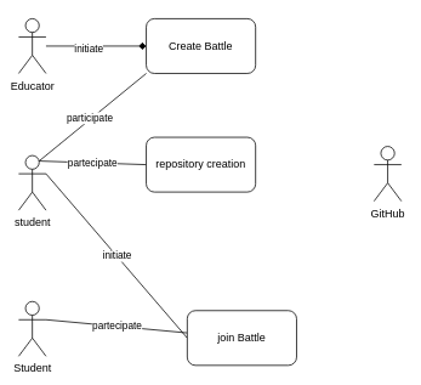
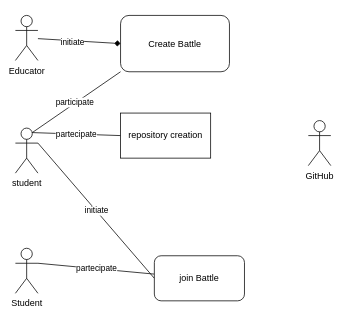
- <mxCell id="9" value="Create Battle" style="rounded=1;whiteSpace=wrap;html=1;" parent="1" vertex="1"><mxGeometry x="160" y="20" width="120" height="60" as="geometry" /></mxCell>
+ <mxCell id="9" value="Create Battle" style="rounded=1;whiteSpace=wrap;html=1;" parent="1" vertex="1"><mxGeometry x="160" y="20" width="145" height="75" as="geometry" /></mxCell>
- <mxCell id="15" value="repository creation" style="rounded=1;whiteSpace=wrap;html=1;" parent="1" vertex="1"><mxGeometry x="160" y="150" width="120" height="60" as="geometry" /></mxCell>
+ <mxCell id="15" value="repository creation" style="whiteSpace=wrap;html=1;rounded=0;" parent="1" vertex="1"><mxGeometry x="160" y="150" width="120" height="60" as="geometry" /></mxCell>
